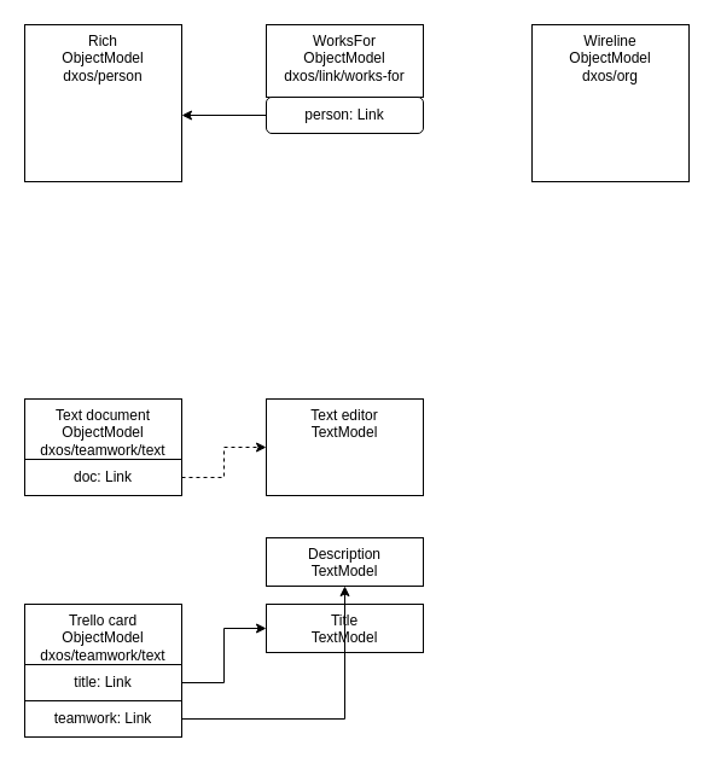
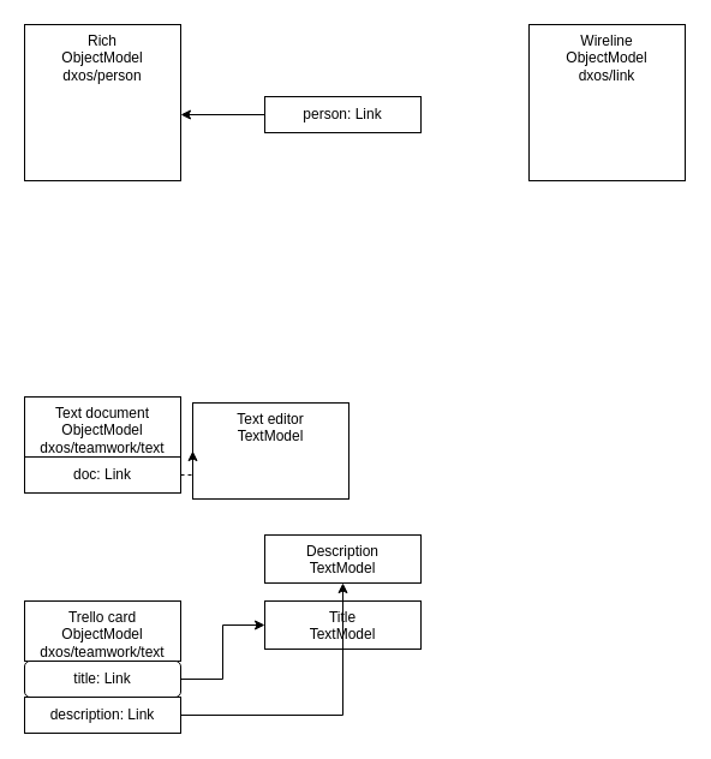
- <mxCell id="4" value="Wireline&lt;br&gt;ObjectModel&lt;br&gt;dxos/org" style="rounded=0;whiteSpace=wrap;html=1;verticalAlign=top;" vertex="1" parent="1"><mxGeometry x="440" y="20" width="130" height="130" as="geometry" /></mxCell>
+ <mxCell id="4" value="Wireline&lt;br&gt;ObjectModel&lt;br&gt;dxos/link" style="rounded=0;whiteSpace=wrap;html=1;verticalAlign=top;" vertex="1" parent="1"><mxGeometry x="440" y="20" width="130" height="130" as="geometry" /></mxCell>
- <mxCell id="3" value="WorksFor&lt;br&gt;ObjectModel&lt;br&gt;dxos/link/works-for" style="rounded=0;whiteSpace=wrap;html=1;verticalAlign=top;" vertex="1" parent="1"><mxGeometry x="220" y="20" width="130" height="60" as="geometry" /></mxCell>
- <mxCell id="6" value="person: Link" style="whiteSpace=wrap;html=1;rounded=1;" vertex="1" parent="1"><mxGeometry x="220" y="80" width="130" height="30" as="geometry" /></mxCell>
+ <mxCell id="6" value="person: Link" style="rounded=0;whiteSpace=wrap;html=1;" vertex="1" parent="1"><mxGeometry x="220" y="80" width="130" height="30" as="geometry" /></mxCell>
- <mxCell id="8" value="Text editor&lt;br&gt;TextModel" style="rounded=0;whiteSpace=wrap;html=1;verticalAlign=top;" vertex="1" parent="1"><mxGeometry x="220" y="330" width="130" height="80" as="geometry" /></mxCell>
+ <mxCell id="8" value="Text editor&lt;br&gt;TextModel" style="rounded=0;whiteSpace=wrap;html=1;verticalAlign=top;" vertex="1" parent="1"><mxGeometry x="160" y="335" width="130" height="80" as="geometry" /></mxCell>
- <mxCell id="14" value="title: Link" style="rounded=0;whiteSpace=wrap;html=1;" vertex="1" parent="1"><mxGeometry x="20" y="550" width="130" height="30" as="geometry" /></mxCell>
+ <mxCell id="14" value="title: Link" style="whiteSpace=wrap;html=1;rounded=1;" vertex="1" parent="1"><mxGeometry x="20" y="550" width="130" height="30" as="geometry" /></mxCell>
- <mxCell id="17" value="teamwork: Link" style="rounded=0;whiteSpace=wrap;html=1;" vertex="1" parent="1"><mxGeometry x="20" y="580" width="130" height="30" as="geometry" /></mxCell>
+ <mxCell id="17" value="description: Link" style="rounded=0;whiteSpace=wrap;html=1;" vertex="1" parent="1"><mxGeometry x="20" y="580" width="130" height="30" as="geometry" /></mxCell>
